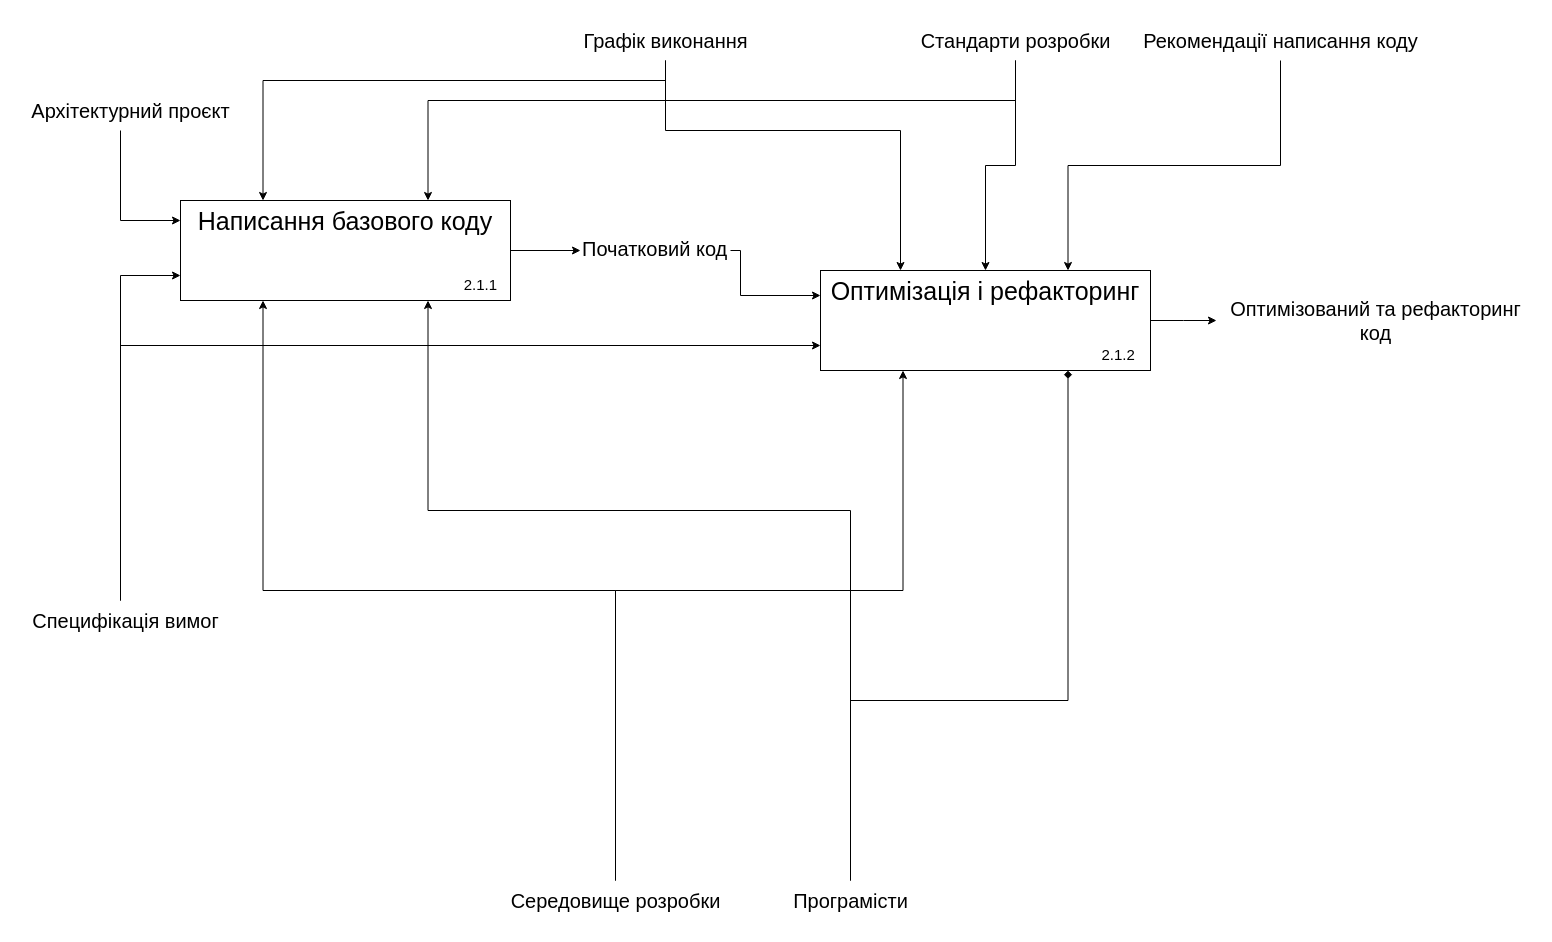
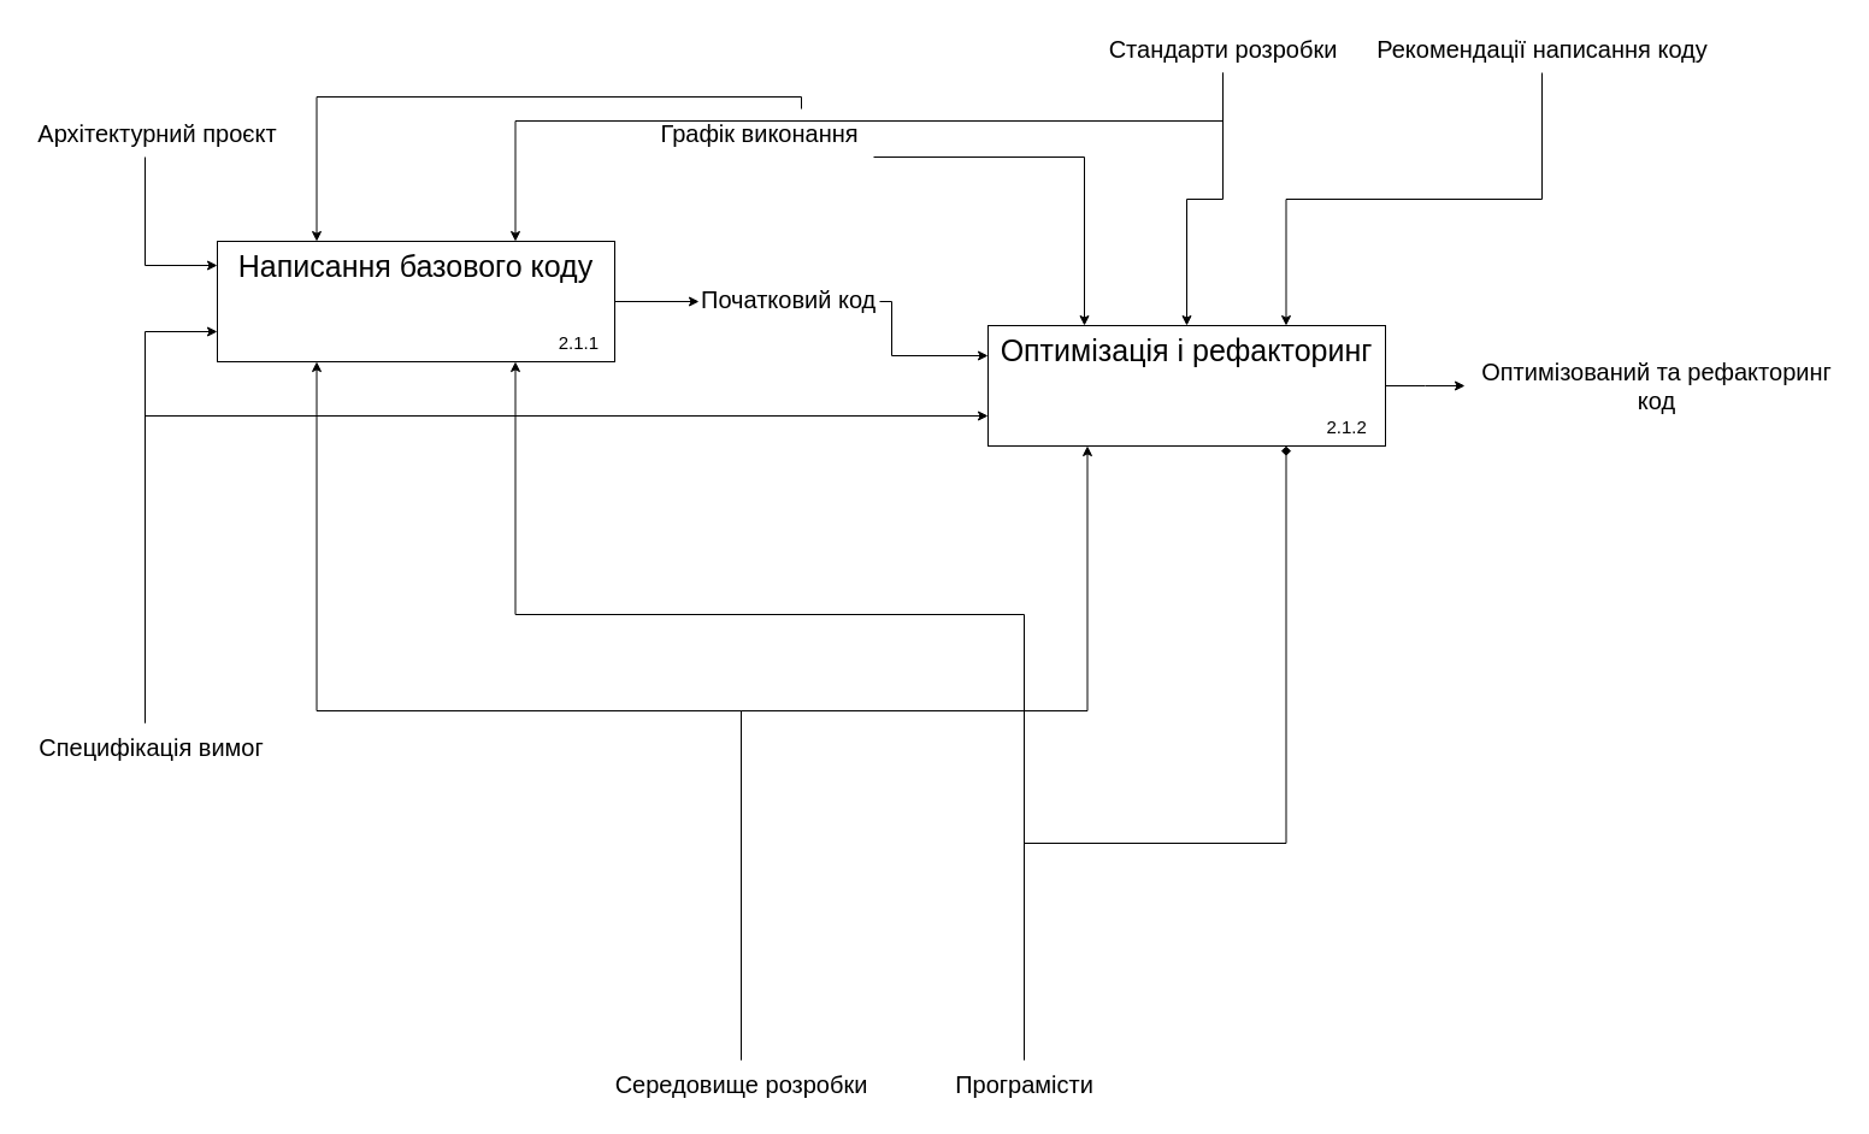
- <mxCell id="20" value="&lt;font style=&quot;font-size: 20px;&quot;&gt;Графік виконання&lt;/font&gt;" style="text;html=1;align=center;verticalAlign=middle;resizable=0;points=[];autosize=1;strokeColor=none;fillColor=none;" vertex="1" parent="1"><mxGeometry x="570" width="190" height="40" as="geometry" y="20" /></mxCell>
+ <mxCell id="20" value="&lt;font style=&quot;font-size: 20px;&quot;&gt;Графік виконання&lt;/font&gt;" style="text;html=1;align=center;verticalAlign=middle;resizable=0;points=[];autosize=1;strokeColor=none;fillColor=none;" vertex="1" parent="1"><mxGeometry x="535" y="90" width="190" height="40" as="geometry" /></mxCell>
